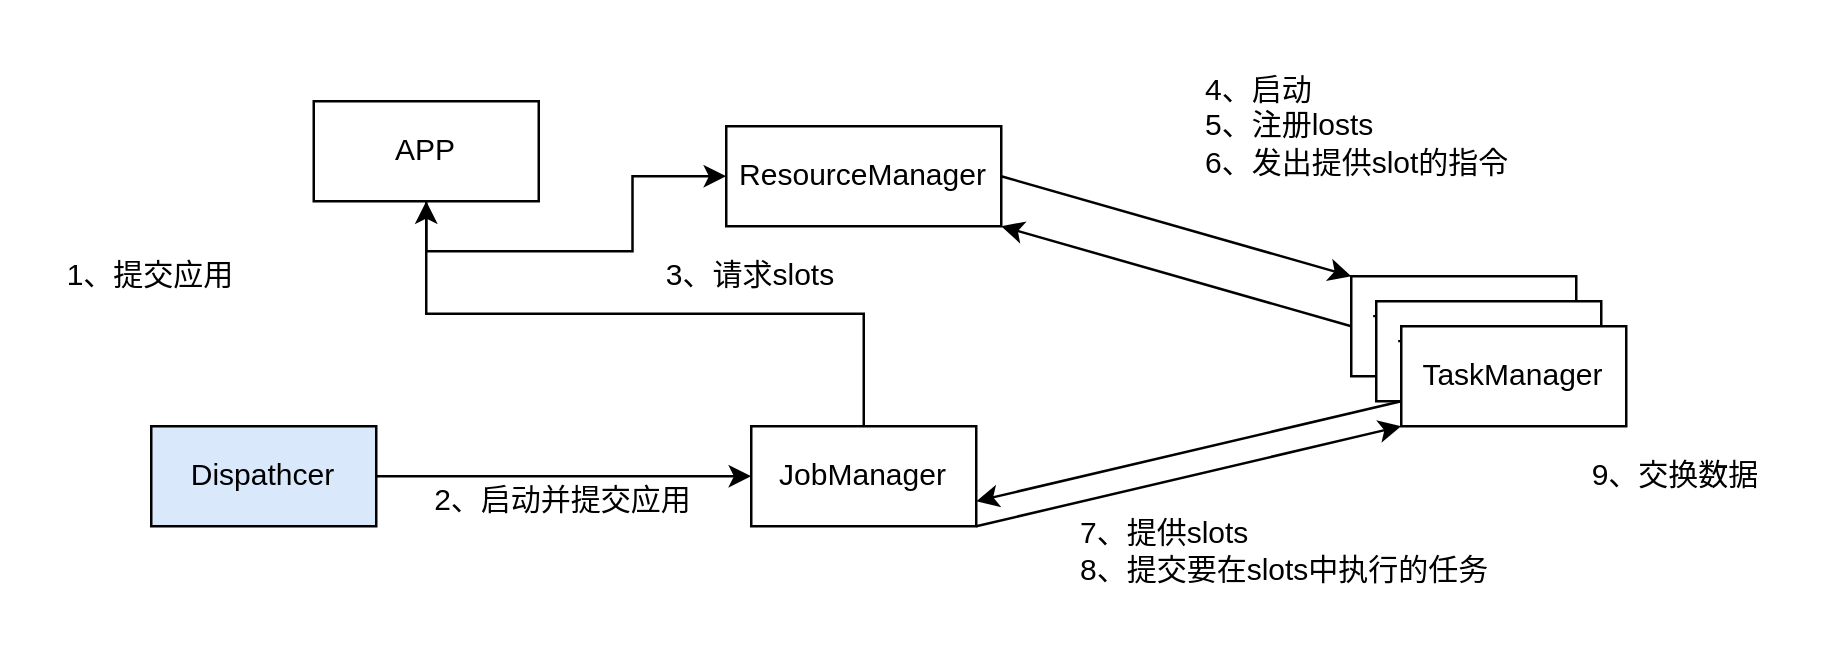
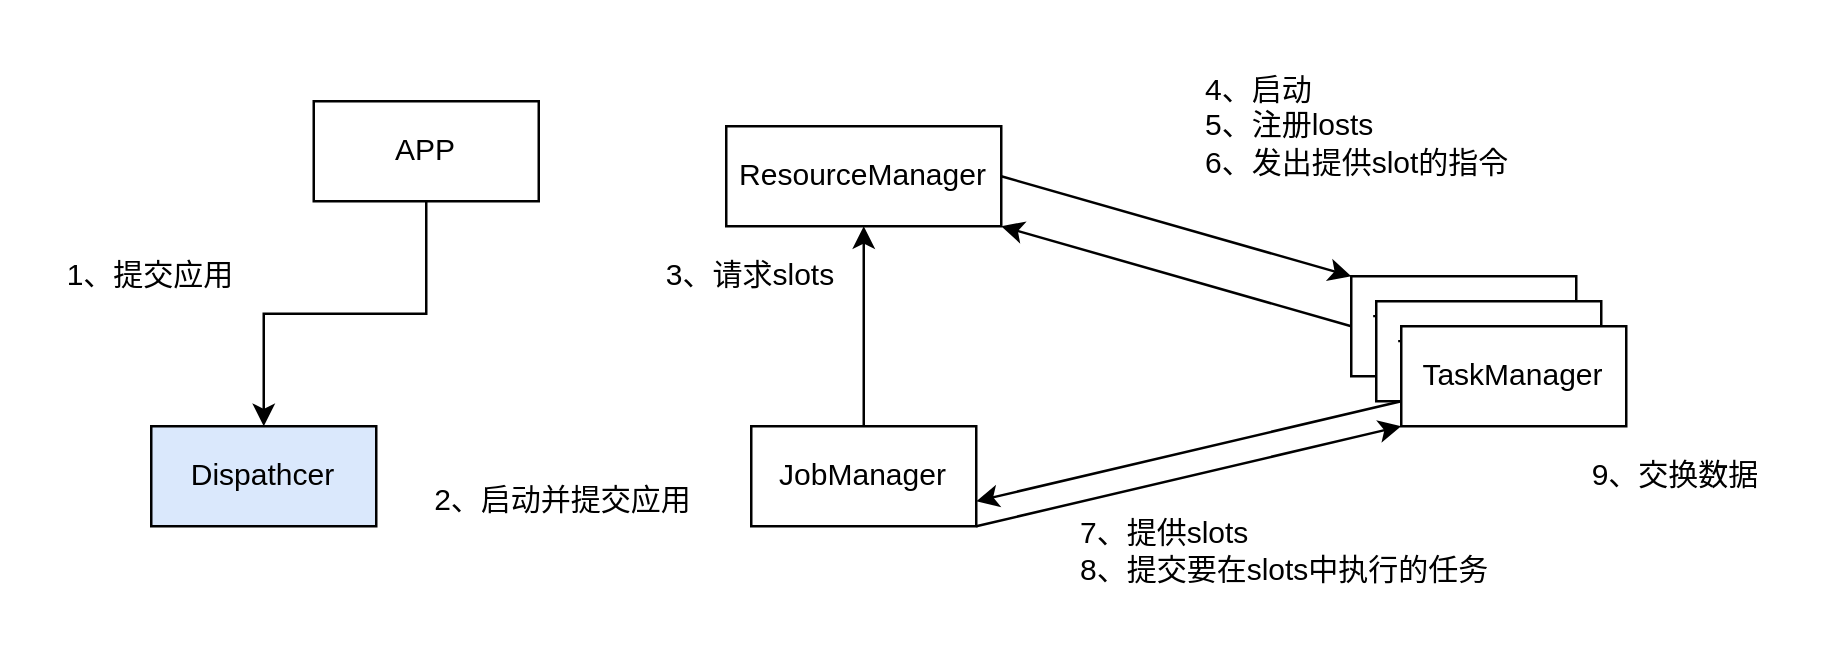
- <mxCell id="2" style="edgeStyle=orthogonalEdgeStyle;rounded=0;orthogonalLoop=1;jettySize=auto;html=1;exitX=0.5;exitY=1;exitDx=0;exitDy=0;" parent="1" source="3" target="12" edge="1"><mxGeometry relative="1" as="geometry" /></mxCell>
+ <mxCell id="2" style="edgeStyle=orthogonalEdgeStyle;rounded=0;orthogonalLoop=1;jettySize=auto;html=1;exitX=0.5;exitY=1;exitDx=0;exitDy=0;entryX=0.5;entryY=0;entryDx=0;entryDy=0;" parent="1" source="3" target="5" edge="1"><mxGeometry relative="1" as="geometry" /></mxCell>
- <mxCell id="7" style="edgeStyle=orthogonalEdgeStyle;rounded=0;orthogonalLoop=1;jettySize=auto;html=1;exitX=0.5;exitY=0;exitDx=0;exitDy=0;" parent="1" source="9" target="3" edge="1"><mxGeometry relative="1" as="geometry" /></mxCell>
+ <mxCell id="7" style="edgeStyle=orthogonalEdgeStyle;rounded=0;orthogonalLoop=1;jettySize=auto;html=1;exitX=0.5;exitY=0;exitDx=0;exitDy=0;entryX=0.5;entryY=1;entryDx=0;entryDy=0;" parent="1" source="9" target="12" edge="1"><mxGeometry relative="1" as="geometry" /></mxCell>
- <mxCell id="4" style="edgeStyle=orthogonalEdgeStyle;rounded=0;orthogonalLoop=1;jettySize=auto;html=1;exitX=1;exitY=0.5;exitDx=0;exitDy=0;" parent="1" source="5" target="9" edge="1"><mxGeometry relative="1" as="geometry" /></mxCell>
